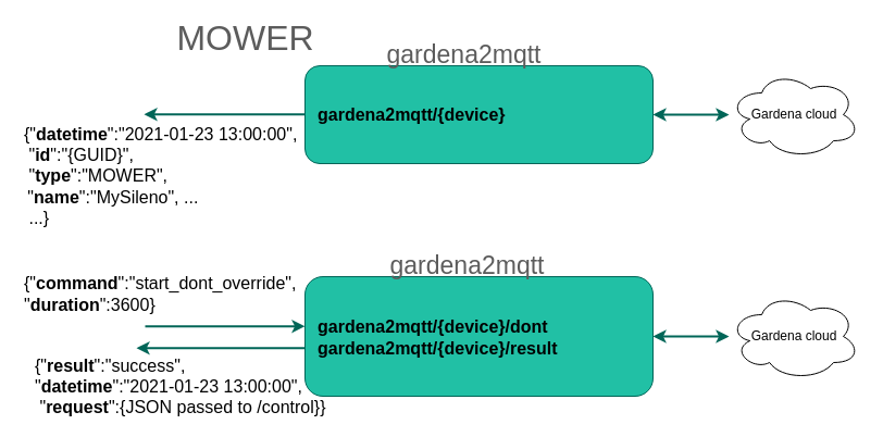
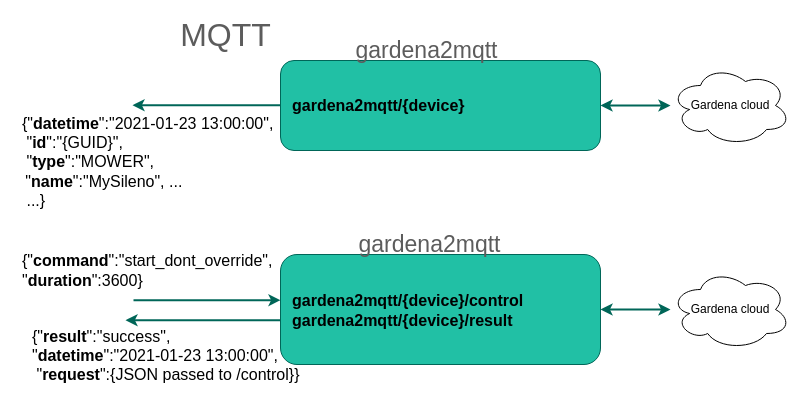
- <mxCell id="5" value="&lt;font style=&quot;font-size: 32px&quot;&gt;MOWER&lt;/font&gt;" style="text;html=1;resizable=0;autosize=1;align=center;verticalAlign=middle;points=[];fillColor=none;strokeColor=none;fontColor=#5C5C5C;rounded=1;" parent="1" vertex="1"><mxGeometry x="170" y="20" width="110" height="30" as="geometry" /></mxCell>
+ <mxCell id="5" value="&lt;font style=&quot;font-size: 32px&quot;&gt;MQTT&lt;/font&gt;" style="text;html=1;resizable=0;autosize=1;align=center;verticalAlign=middle;points=[];fillColor=none;strokeColor=none;fontColor=#5C5C5C;rounded=1;" parent="1" vertex="1"><mxGeometry x="170" y="20" width="110" height="30" as="geometry" /></mxCell>
- <mxCell id="13" value="&lt;b&gt;&lt;font style=&quot;font-size: 16px&quot;&gt;gardena2mqtt/{device}/dont&lt;/font&gt;&lt;/b&gt;" style="text;html=1;resizable=0;autosize=1;align=left;verticalAlign=middle;points=[];fillColor=none;strokeColor=none;rounded=0;" parent="1" vertex="1"><mxGeometry x="290" y="285" width="250" height="30" as="geometry" /></mxCell>
+ <mxCell id="13" value="&lt;b&gt;&lt;font style=&quot;font-size: 16px&quot;&gt;gardena2mqtt/{device}/control&lt;/font&gt;&lt;/b&gt;" style="text;html=1;resizable=0;autosize=1;align=left;verticalAlign=middle;points=[];fillColor=none;strokeColor=none;rounded=0;" parent="1" vertex="1"><mxGeometry x="290" y="285" width="250" height="30" as="geometry" /></mxCell>
